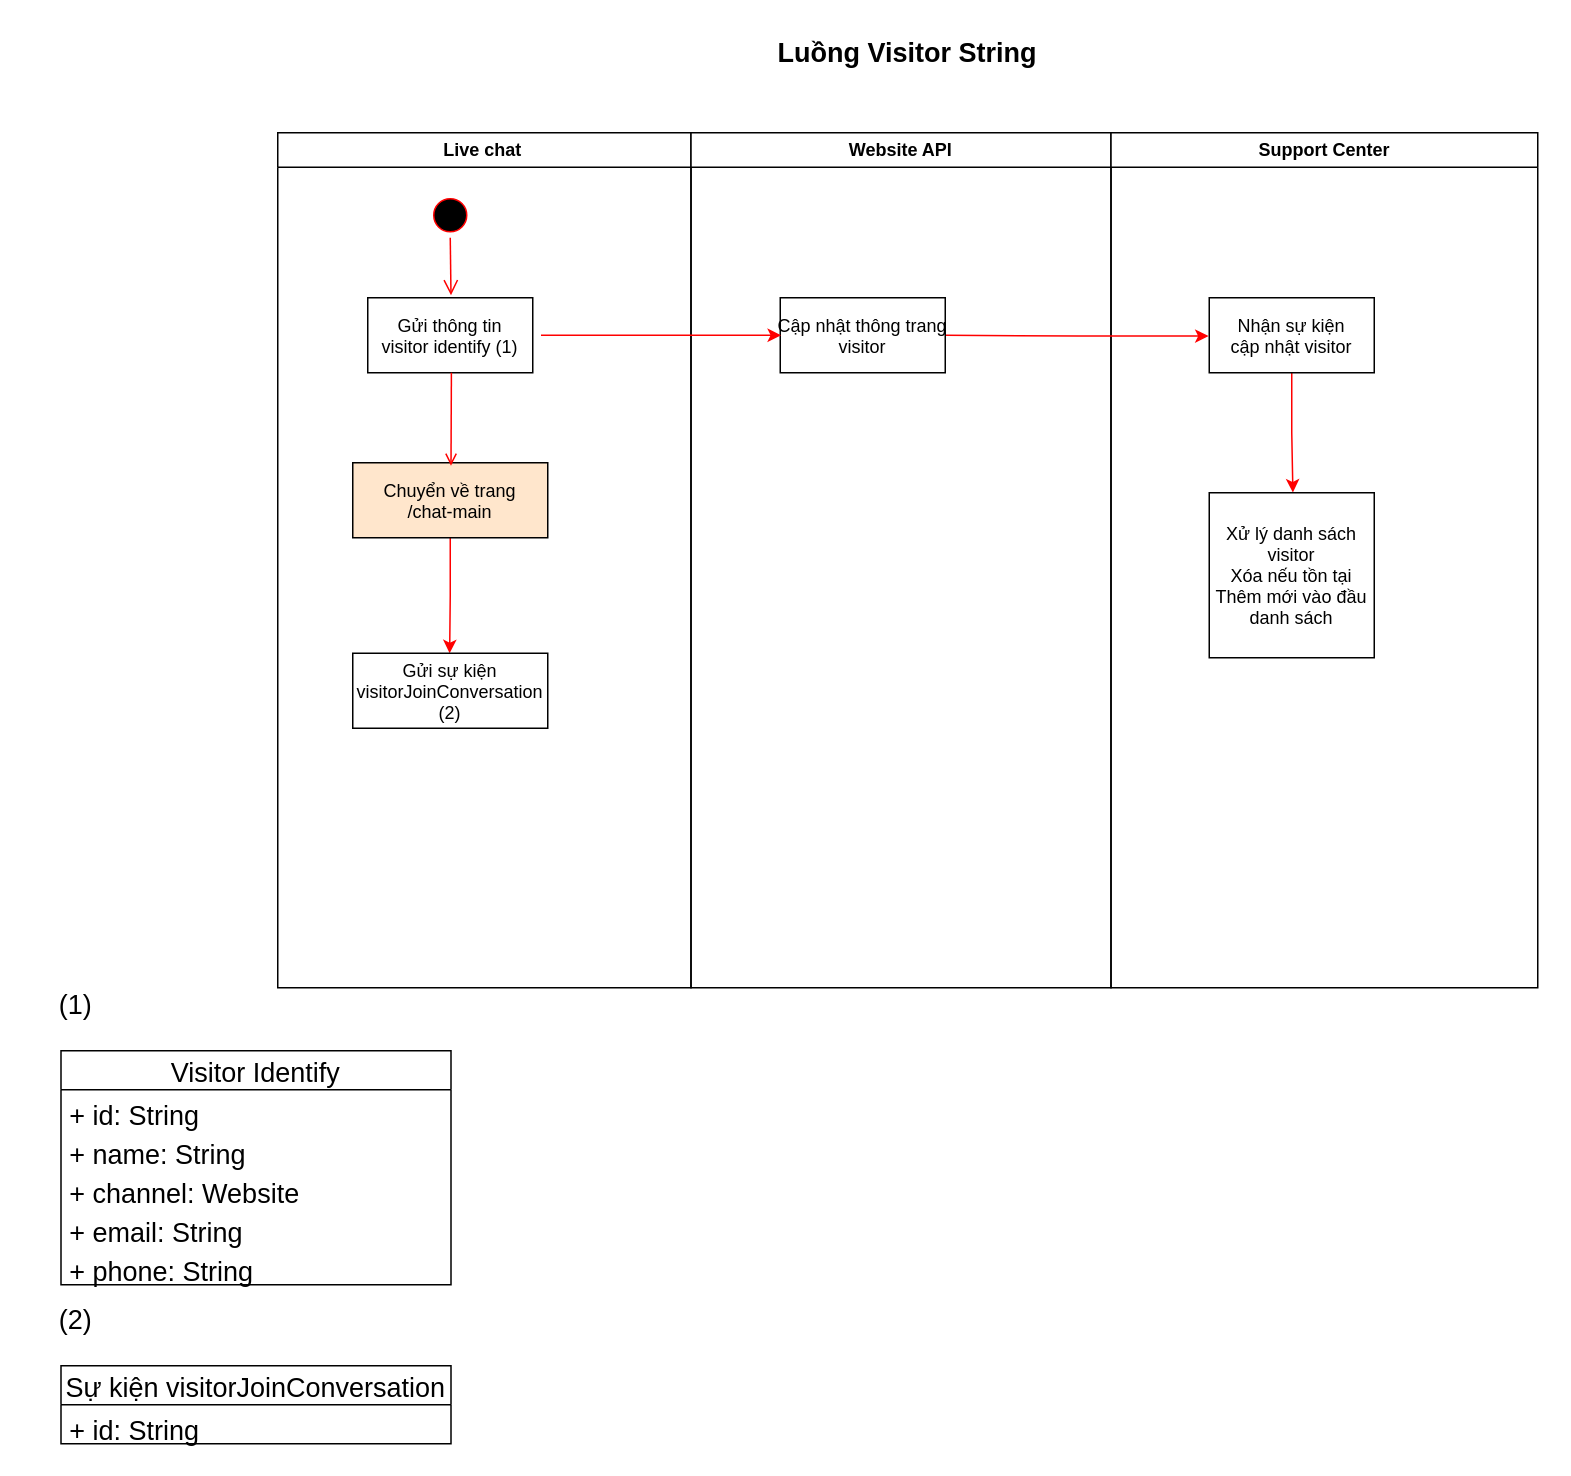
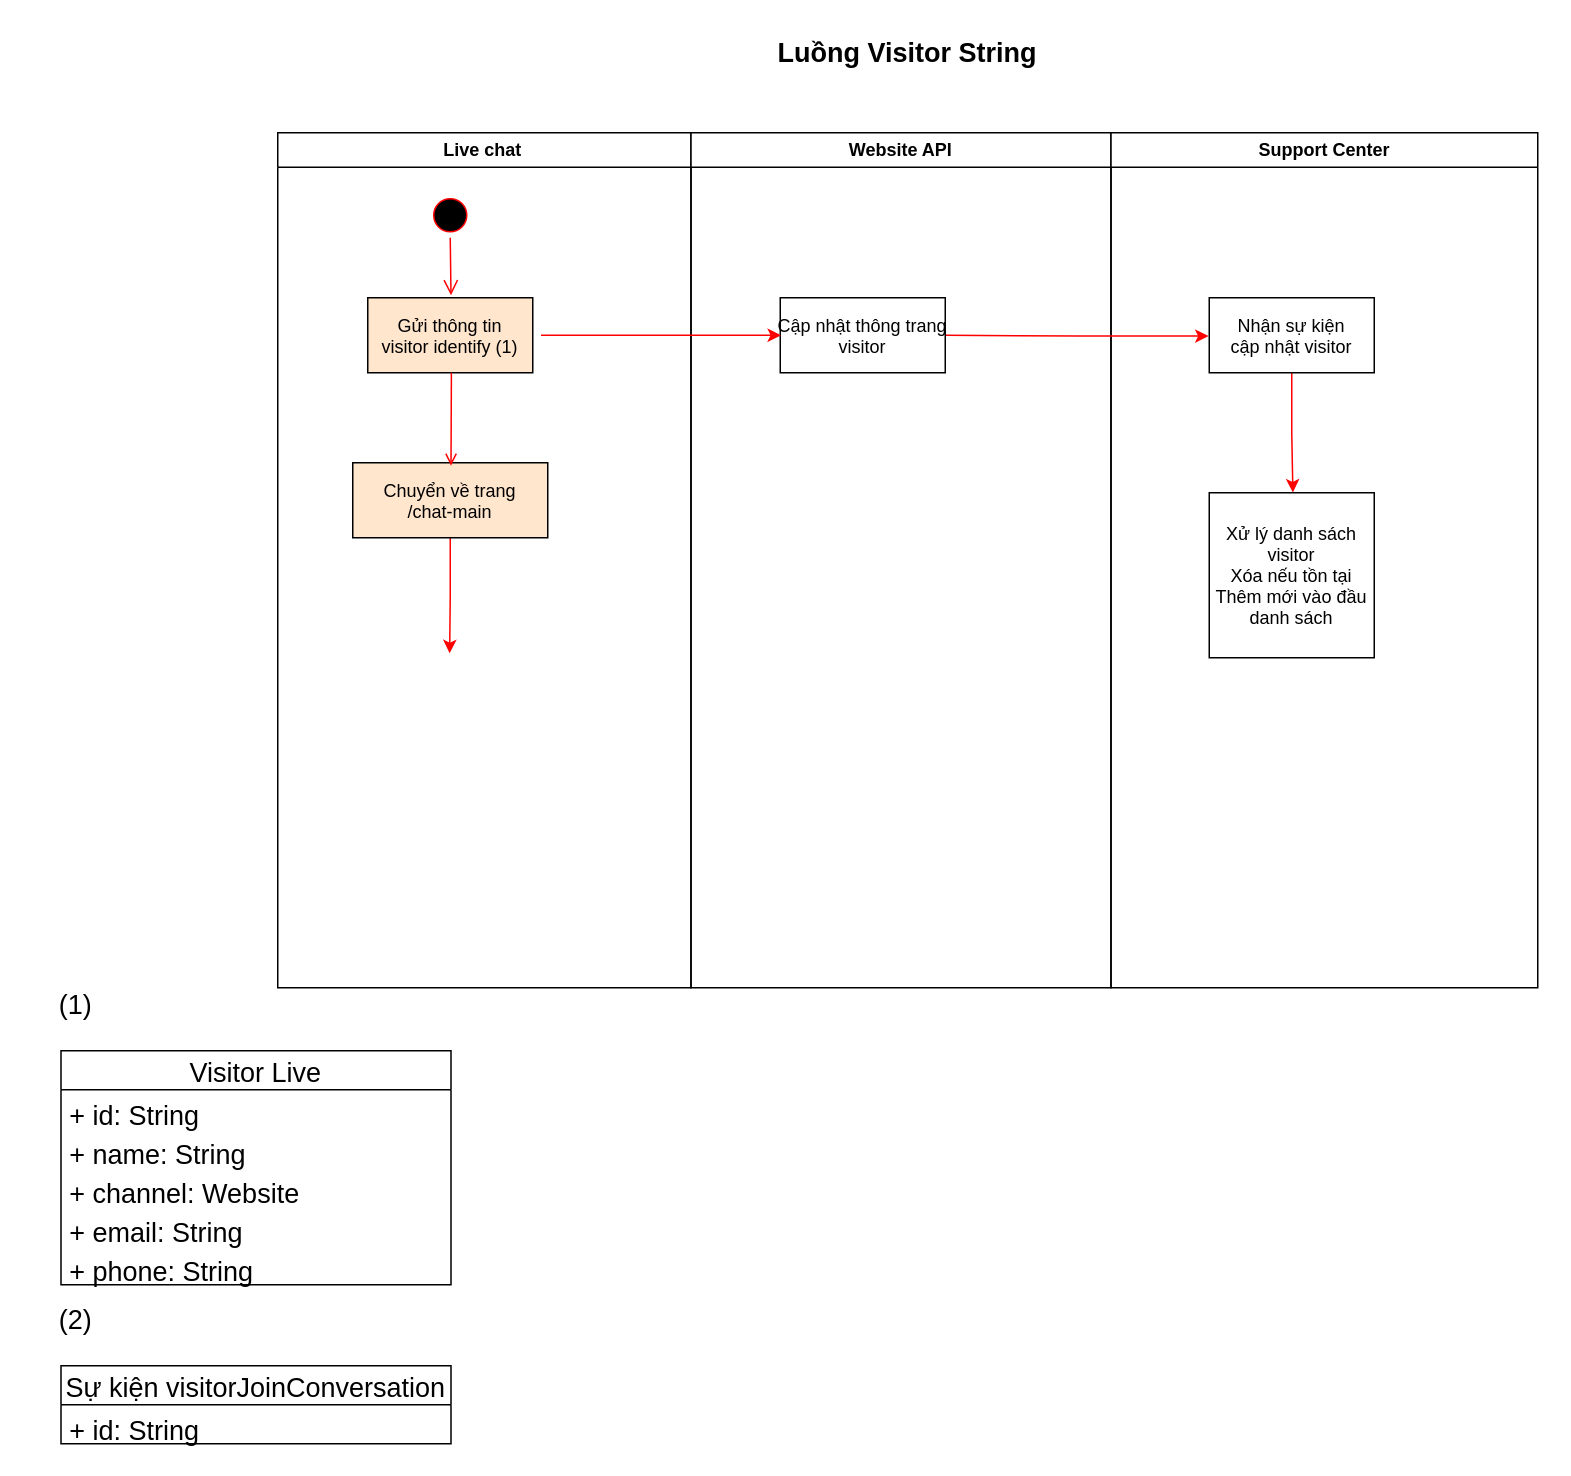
- <mxCell id="5" value="Gửi thông tin &#10;visitor identify (1)" style="" parent="2" vertex="1"><mxGeometry x="60" y="110" width="110" height="50" as="geometry" /></mxCell>
+ <mxCell id="5" value="Gửi thông tin &#10;visitor identify (1)" style="fillColor=#ffe6cc;" parent="2" vertex="1"><mxGeometry x="60" y="110" width="110" height="50" as="geometry" /></mxCell>
- <mxCell id="9" value="Gửi sự kiện &#10;visitorJoinConversation&#10;(2)" style="points=[[0.5,0.5,0,0,0]];fillColor=rgb(255, 255, 255);strokeColor=rgb(0, 0, 0);fontColor=rgb(0, 0, 0);" vertex="1" parent="2"><mxGeometry x="50" y="347" width="130" height="50" as="geometry" /></mxCell>
- <mxCell id="17" value="Visitor Identify" style="swimlane;fontStyle=0;childLayout=stackLayout;horizontal=1;startSize=26;fillColor=none;horizontalStack=0;resizeParent=1;resizeParentMax=0;resizeLast=0;collapsible=1;marginBottom=0;fontSize=18;" vertex="1" parent="1"><mxGeometry x="40" y="700" width="260" height="156" as="geometry" /></mxCell>
+ <mxCell id="17" value="Visitor Live" style="swimlane;fontStyle=0;childLayout=stackLayout;horizontal=1;startSize=26;fillColor=none;horizontalStack=0;resizeParent=1;resizeParentMax=0;resizeLast=0;collapsible=1;marginBottom=0;fontSize=18;" vertex="1" parent="1"><mxGeometry x="40" y="700" width="260" height="156" as="geometry" /></mxCell>
